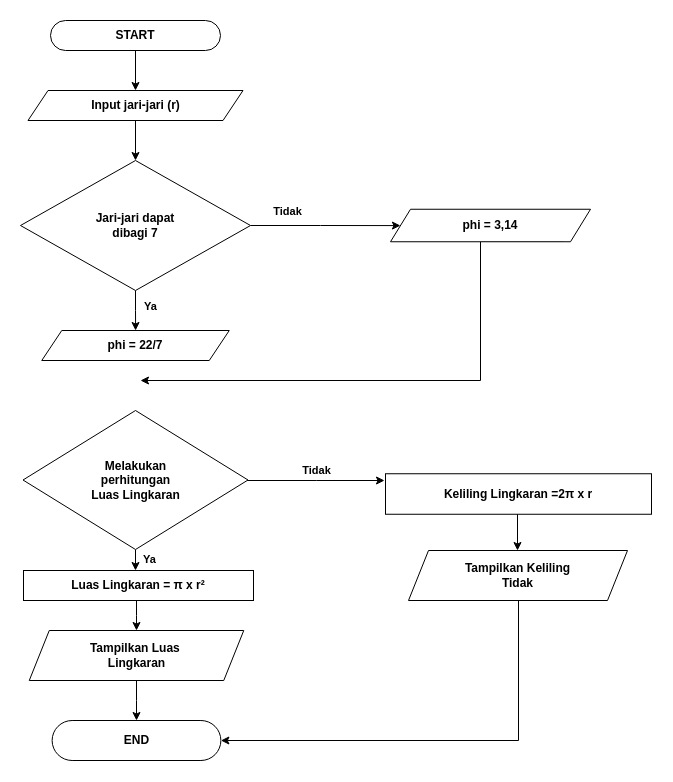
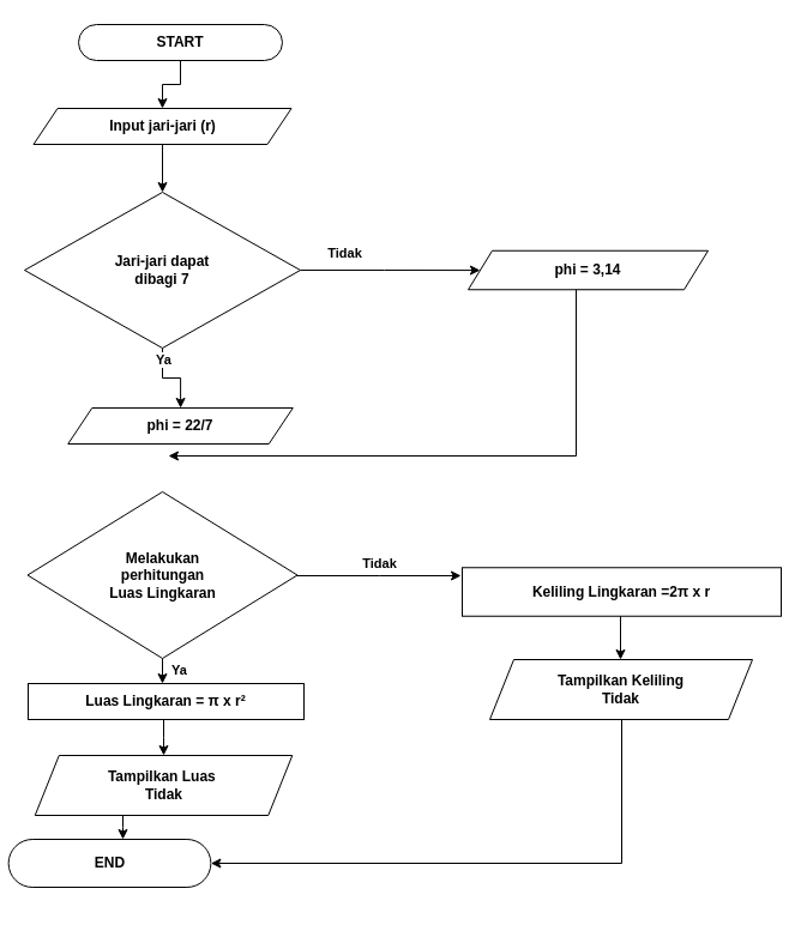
- <mxCell id="3" value="START" style="rounded=1;whiteSpace=wrap;html=1;arcSize=50;fontStyle=1" parent="1" vertex="1"><mxGeometry x="50" y="20" width="170" height="30" as="geometry" /></mxCell>
+ <mxCell id="3" value="START" style="rounded=1;whiteSpace=wrap;html=1;arcSize=50;fontStyle=1" parent="1" vertex="1"><mxGeometry x="65" y="20" width="170" height="30" as="geometry" /></mxCell>
- <mxCell id="11" value="phi = 22/7" style="shape=parallelogram;perimeter=parallelogramPerimeter;whiteSpace=wrap;html=1;fixedSize=1;fontStyle=1" parent="1" vertex="1"><mxGeometry x="41.25" y="330" width="187.5" height="30" as="geometry" /></mxCell>
+ <mxCell id="11" value="phi = 22/7" style="shape=parallelogram;perimeter=parallelogramPerimeter;whiteSpace=wrap;html=1;fixedSize=1;fontStyle=1" parent="1" vertex="1"><mxGeometry x="56.25" y="340" width="187.5" height="30" as="geometry" /></mxCell>
- <mxCell id="18" value="Tampilkan Luas&amp;nbsp;&lt;br&gt;Lingkaran" style="shape=parallelogram;perimeter=parallelogramPerimeter;whiteSpace=wrap;html=1;fixedSize=1;fontStyle=1" parent="1" vertex="1"><mxGeometry x="28.75" y="630" width="214.5" height="50" as="geometry" /></mxCell>
+ <mxCell id="18" value="Tampilkan Luas&amp;nbsp;&lt;br&gt;Tidak" style="shape=parallelogram;perimeter=parallelogramPerimeter;whiteSpace=wrap;html=1;fixedSize=1;fontStyle=1" parent="1" vertex="1"><mxGeometry x="28.75" y="630" width="214.5" height="50" as="geometry" /></mxCell>
- <mxCell id="19" value="END" style="rounded=1;whiteSpace=wrap;html=1;arcSize=50;fontStyle=1" parent="1" vertex="1"><mxGeometry x="51.63" y="720" width="168.75" height="40" as="geometry" /></mxCell>
+ <mxCell id="19" value="END" style="rounded=1;whiteSpace=wrap;html=1;arcSize=50;fontStyle=1" parent="1" vertex="1"><mxGeometry x="6.63" y="700" width="168.75" height="40" as="geometry" /></mxCell>
